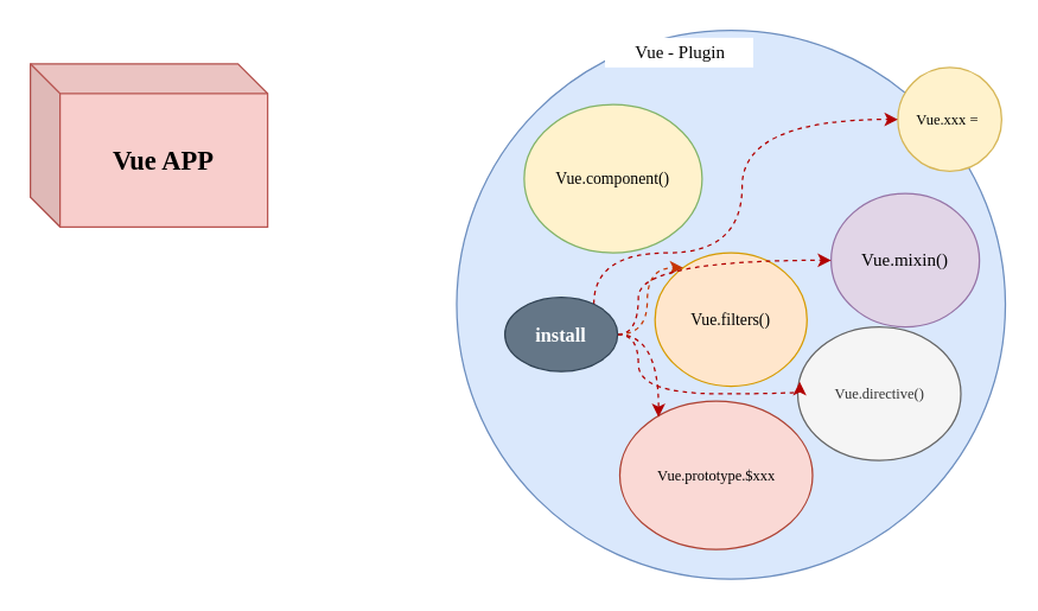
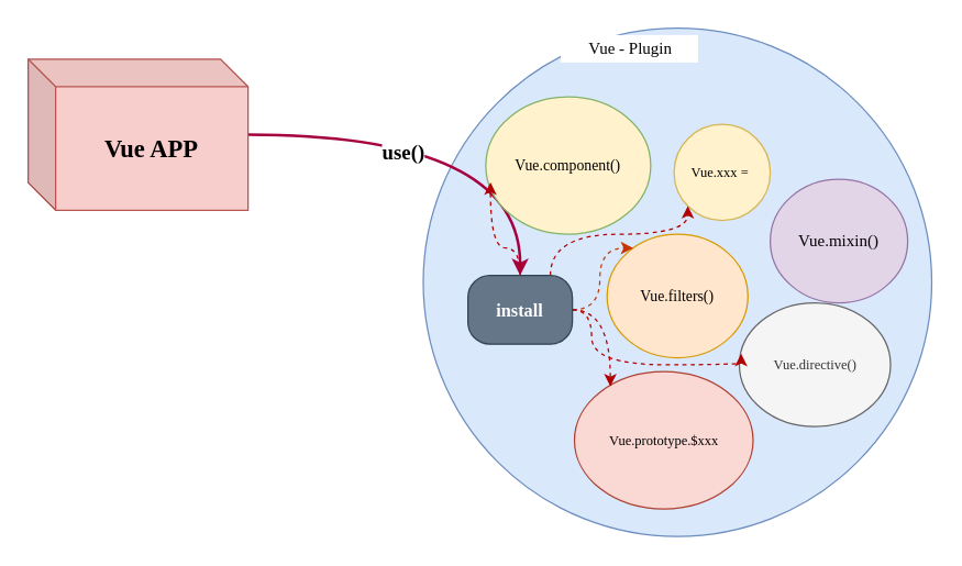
- <mxCell id="10" value="Vue.xxx =&amp;nbsp;" style="ellipse;whiteSpace=wrap;html=1;fillColor=#fff2cc;strokeColor=#d6b656;fontFamily=JetBrains Mono;fontSize=10;" vertex="1" parent="1"><mxGeometry x="605" y="45" width="70" height="70" as="geometry" /></mxCell>
+ <mxCell id="10" value="Vue.xxx =&amp;nbsp;" style="ellipse;whiteSpace=wrap;html=1;fillColor=#fff2cc;strokeColor=#d6b656;fontFamily=JetBrains Mono;fontSize=10;" vertex="1" parent="1"><mxGeometry x="490" y="90" width="70" height="70" as="geometry" /></mxCell>
+ <mxCell id="3" value="&lt;font style=&quot;font-size: 15px;&quot;&gt;use()&lt;/font&gt;" style="edgeStyle=orthogonalEdgeStyle;orthogonalLoop=1;jettySize=auto;html=1;fontFamily=JetBrains Mono;fontSize=15;sketch=0;shadow=0;curved=1;fontStyle=1;fillColor=#d80073;strokeColor=#A50040;strokeWidth=2;" edge="1" parent="1" source="4" target="18"><mxGeometry x="-0.25" y="-12" relative="1" as="geometry"><mxPoint as="offset" /></mxGeometry></mxCell>
+ <mxCell id="13" style="edgeStyle=orthogonalEdgeStyle;curved=1;sketch=0;orthogonalLoop=1;jettySize=auto;html=1;entryX=0.028;entryY=0.623;entryDx=0;entryDy=0;entryPerimeter=0;shadow=0;dashed=1;strokeWidth=1;fontFamily=JetBrains Mono;fontSize=13;fillColor=#e51400;strokeColor=#B20000;" edge="1" parent="1" source="18" target="6"><mxGeometry relative="1" as="geometry" /></mxCell>
- <mxCell id="17" style="edgeStyle=orthogonalEdgeStyle;curved=1;sketch=0;orthogonalLoop=1;jettySize=auto;html=1;shadow=0;dashed=1;strokeWidth=1;fontFamily=JetBrains Mono;fontSize=13;fillColor=#e51400;strokeColor=#B20000;" edge="1" parent="1" source="18" target="11"><mxGeometry relative="1" as="geometry"><Array as="points"><mxPoint x="430" y="225" /><mxPoint x="430" y="175" /></Array></mxGeometry></mxCell>
- <mxCell id="18" value="install" style="ellipse;whiteSpace=wrap;html=1;sketch=0;fontFamily=JetBrains Mono;fontSize=13;fillColor=#647687;strokeColor=#314354;fontColor=#ffffff;fontStyle=1;arcSize=32;" vertex="1" parent="1"><mxGeometry x="340" y="200" width="76" height="50" as="geometry" /></mxCell>
+ <mxCell id="18" value="install" style="rounded=1;whiteSpace=wrap;html=1;sketch=0;fontFamily=JetBrains Mono;fontSize=13;fillColor=#647687;strokeColor=#314354;fontColor=#ffffff;fontStyle=1;arcSize=32;" vertex="1" parent="1"><mxGeometry x="340" y="200" width="76" height="50" as="geometry" /></mxCell>
